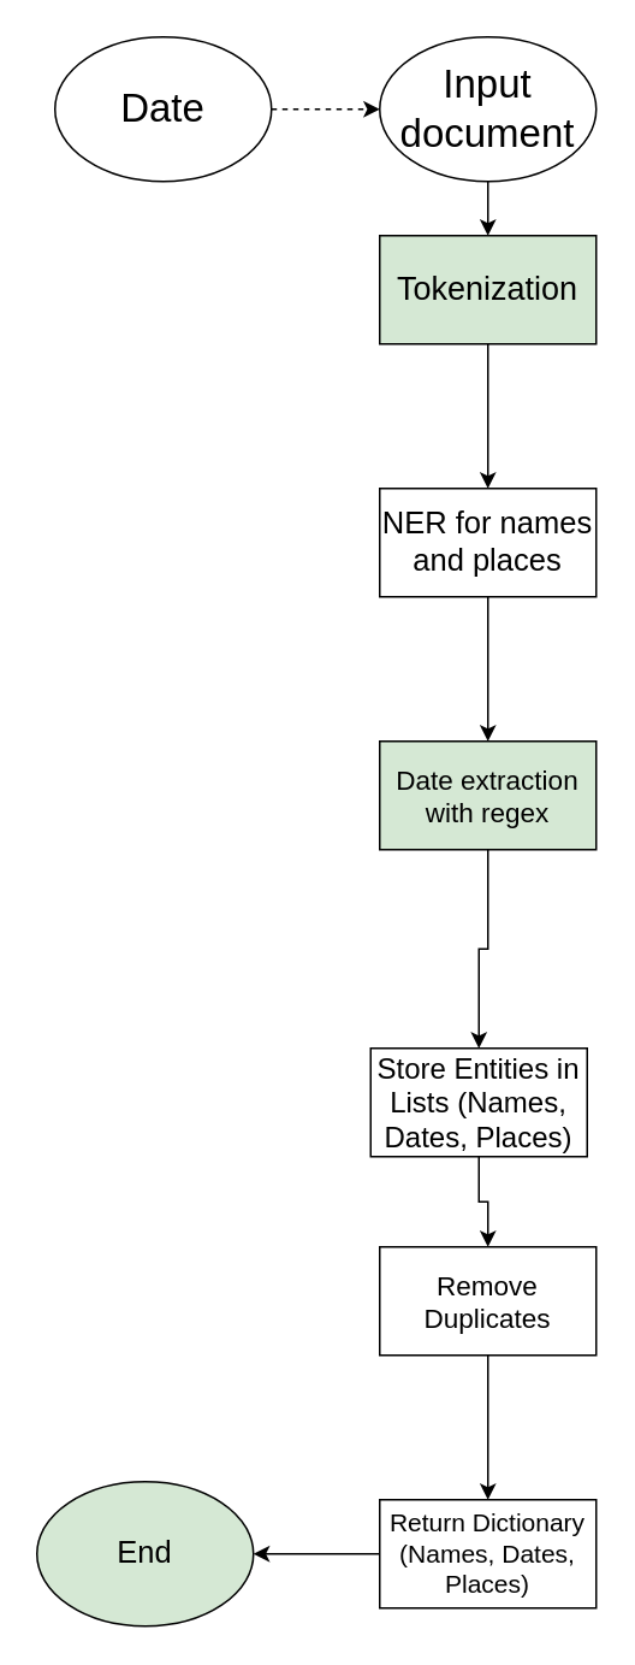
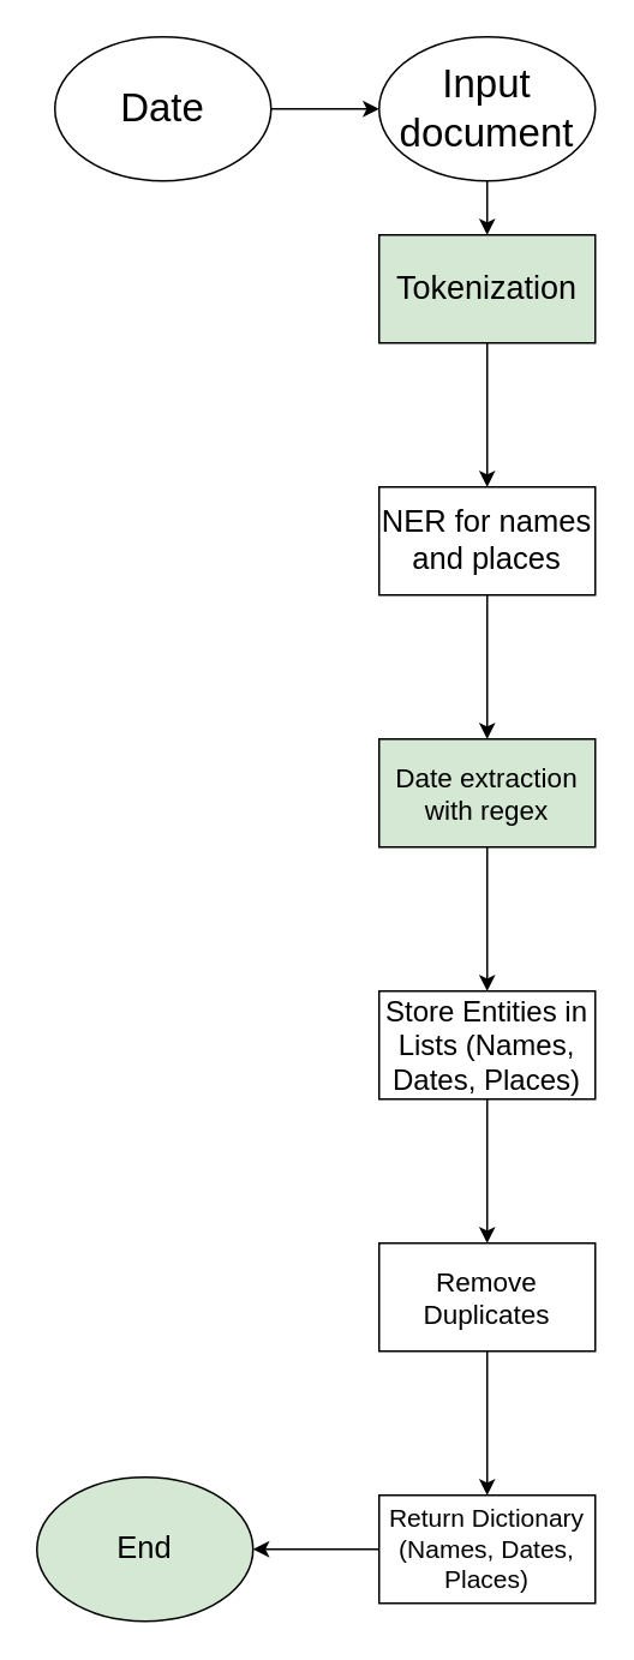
- <mxCell id="2" value="" style="edgeStyle=orthogonalEdgeStyle;rounded=0;orthogonalLoop=1;jettySize=auto;html=1;dashed=1;" edge="1" parent="1" source="3" target="5"><mxGeometry relative="1" as="geometry" /></mxCell>
+ <mxCell id="2" value="" style="edgeStyle=orthogonalEdgeStyle;rounded=0;orthogonalLoop=1;jettySize=auto;html=1;" edge="1" parent="1" source="3" target="5"><mxGeometry relative="1" as="geometry" /></mxCell>
- <mxCell id="13" value="&lt;font style=&quot;font-size: 16px;&quot;&gt;Store Entities in Lists (Names, Dates, Places)&lt;/font&gt;" style="whiteSpace=wrap;html=1;" vertex="1" parent="1"><mxGeometry x="205" y="580" width="120" height="60" as="geometry" /></mxCell>
+ <mxCell id="13" value="&lt;font style=&quot;font-size: 16px;&quot;&gt;Store Entities in Lists (Names, Dates, Places)&lt;/font&gt;" style="whiteSpace=wrap;html=1;" vertex="1" parent="1"><mxGeometry x="210" y="550" width="120" height="60" as="geometry" /></mxCell>
